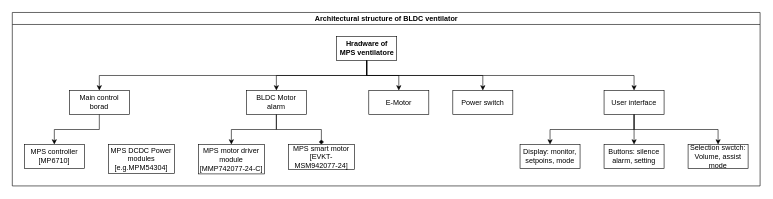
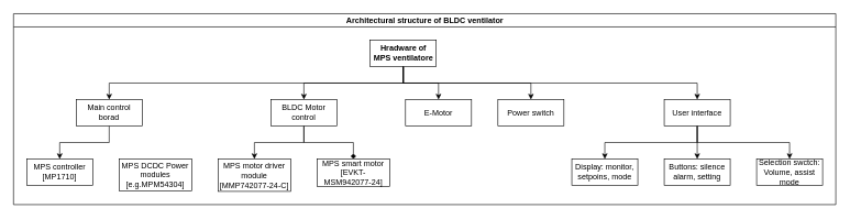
- <mxCell id="6" value="BLDC Motor alarm" style="whiteSpace=wrap;html=1;" vertex="1" parent="2"><mxGeometry x="390" y="130" width="100" height="40" as="geometry" /></mxCell>
+ <mxCell id="6" value="BLDC Motor control" style="whiteSpace=wrap;html=1;" vertex="1" parent="2"><mxGeometry x="390" y="130" width="100" height="40" as="geometry" /></mxCell>
- <mxCell id="9" value="MPS controller [MP6710]" style="whiteSpace=wrap;html=1;" vertex="1" parent="2"><mxGeometry x="20" y="220" width="100" height="40" as="geometry" /></mxCell>
+ <mxCell id="9" value="MPS controller [MP1710]" style="whiteSpace=wrap;html=1;" vertex="1" parent="2"><mxGeometry x="20" y="220" width="100" height="40" as="geometry" /></mxCell>
